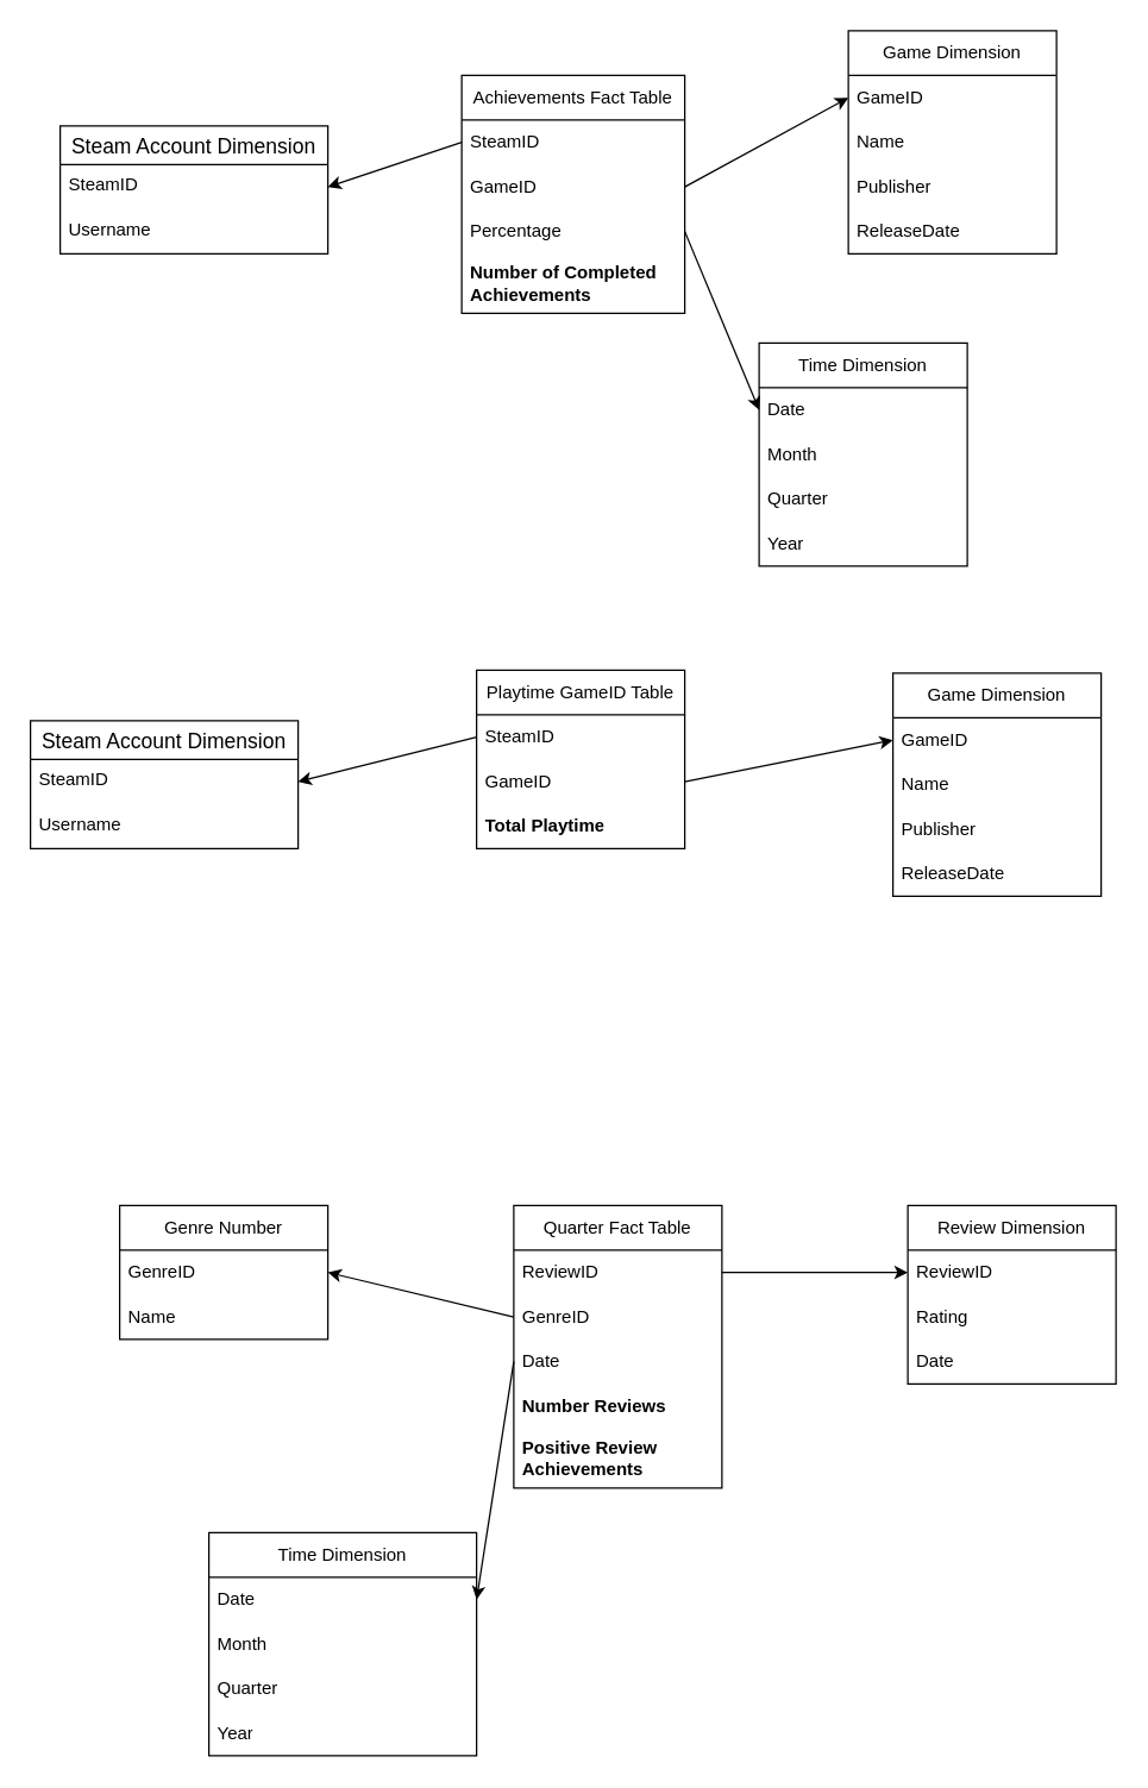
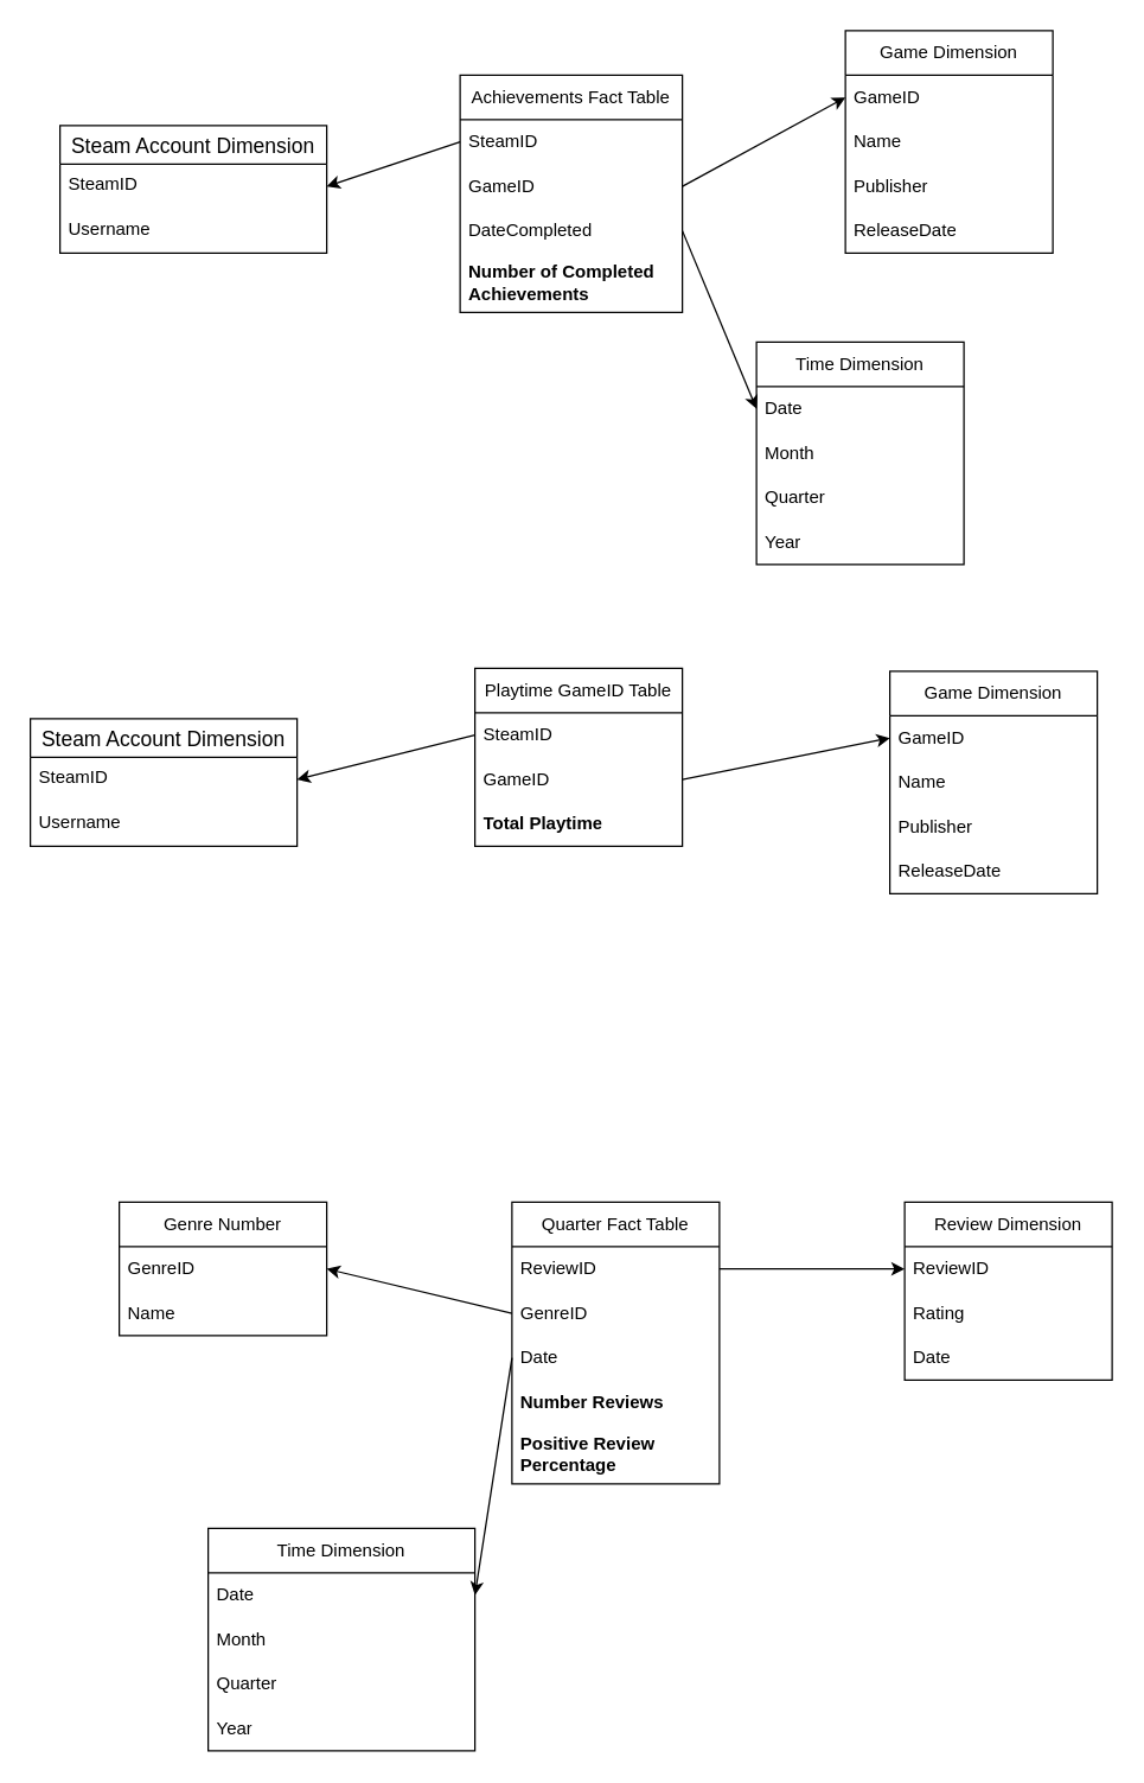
- <mxCell id="13" value="Percentage" style="text;strokeColor=none;fillColor=none;align=left;verticalAlign=middle;spacingLeft=4;spacingRight=4;overflow=hidden;points=[[0,0.5],[1,0.5]];portConstraint=eastwest;rotatable=0;whiteSpace=wrap;html=1;" vertex="1" parent="10"><mxGeometry y="90" width="150" height="30" as="geometry" /></mxCell>
+ <mxCell id="13" value="DateCompleted" style="text;strokeColor=none;fillColor=none;align=left;verticalAlign=middle;spacingLeft=4;spacingRight=4;overflow=hidden;points=[[0,0.5],[1,0.5]];portConstraint=eastwest;rotatable=0;whiteSpace=wrap;html=1;" vertex="1" parent="10"><mxGeometry y="90" width="150" height="30" as="geometry" /></mxCell>
- <mxCell id="42" value="Positive Review Achievements" style="text;strokeColor=none;fillColor=none;align=left;verticalAlign=middle;spacingLeft=4;spacingRight=4;overflow=hidden;points=[[0,0.5],[1,0.5]];portConstraint=eastwest;rotatable=0;whiteSpace=wrap;html=1;fontStyle=1" vertex="1" parent="37"><mxGeometry y="150" width="140" height="40" as="geometry" /></mxCell>
+ <mxCell id="42" value="Positive Review Percentage" style="text;strokeColor=none;fillColor=none;align=left;verticalAlign=middle;spacingLeft=4;spacingRight=4;overflow=hidden;points=[[0,0.5],[1,0.5]];portConstraint=eastwest;rotatable=0;whiteSpace=wrap;html=1;fontStyle=1" vertex="1" parent="37"><mxGeometry y="150" width="140" height="40" as="geometry" /></mxCell>
